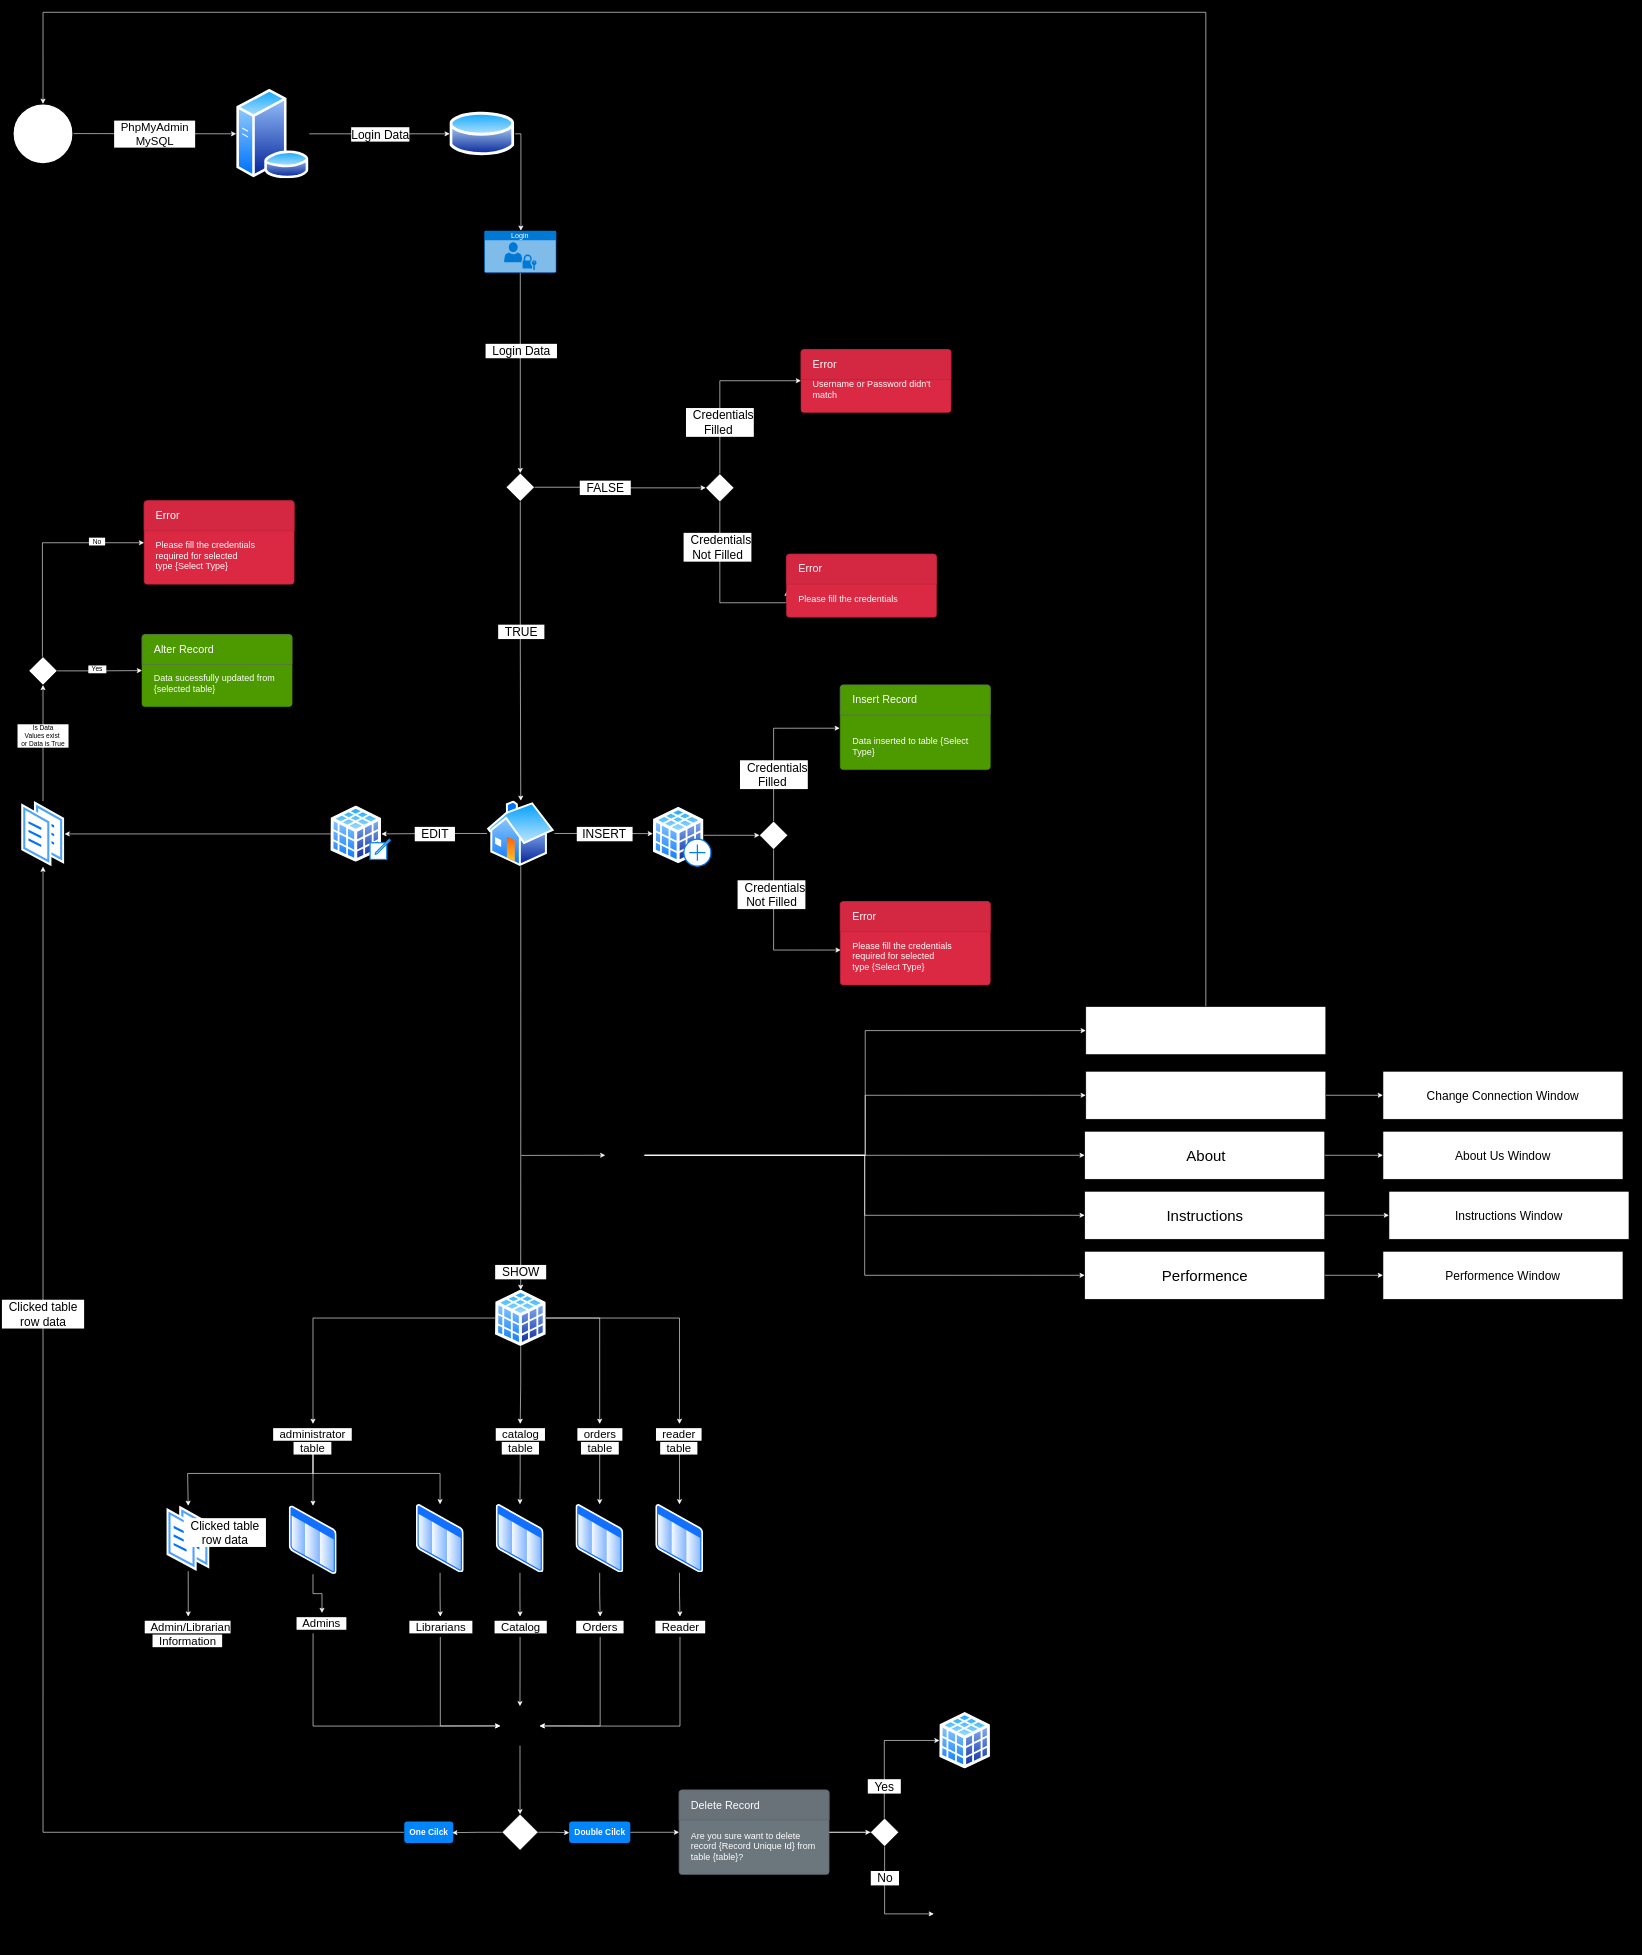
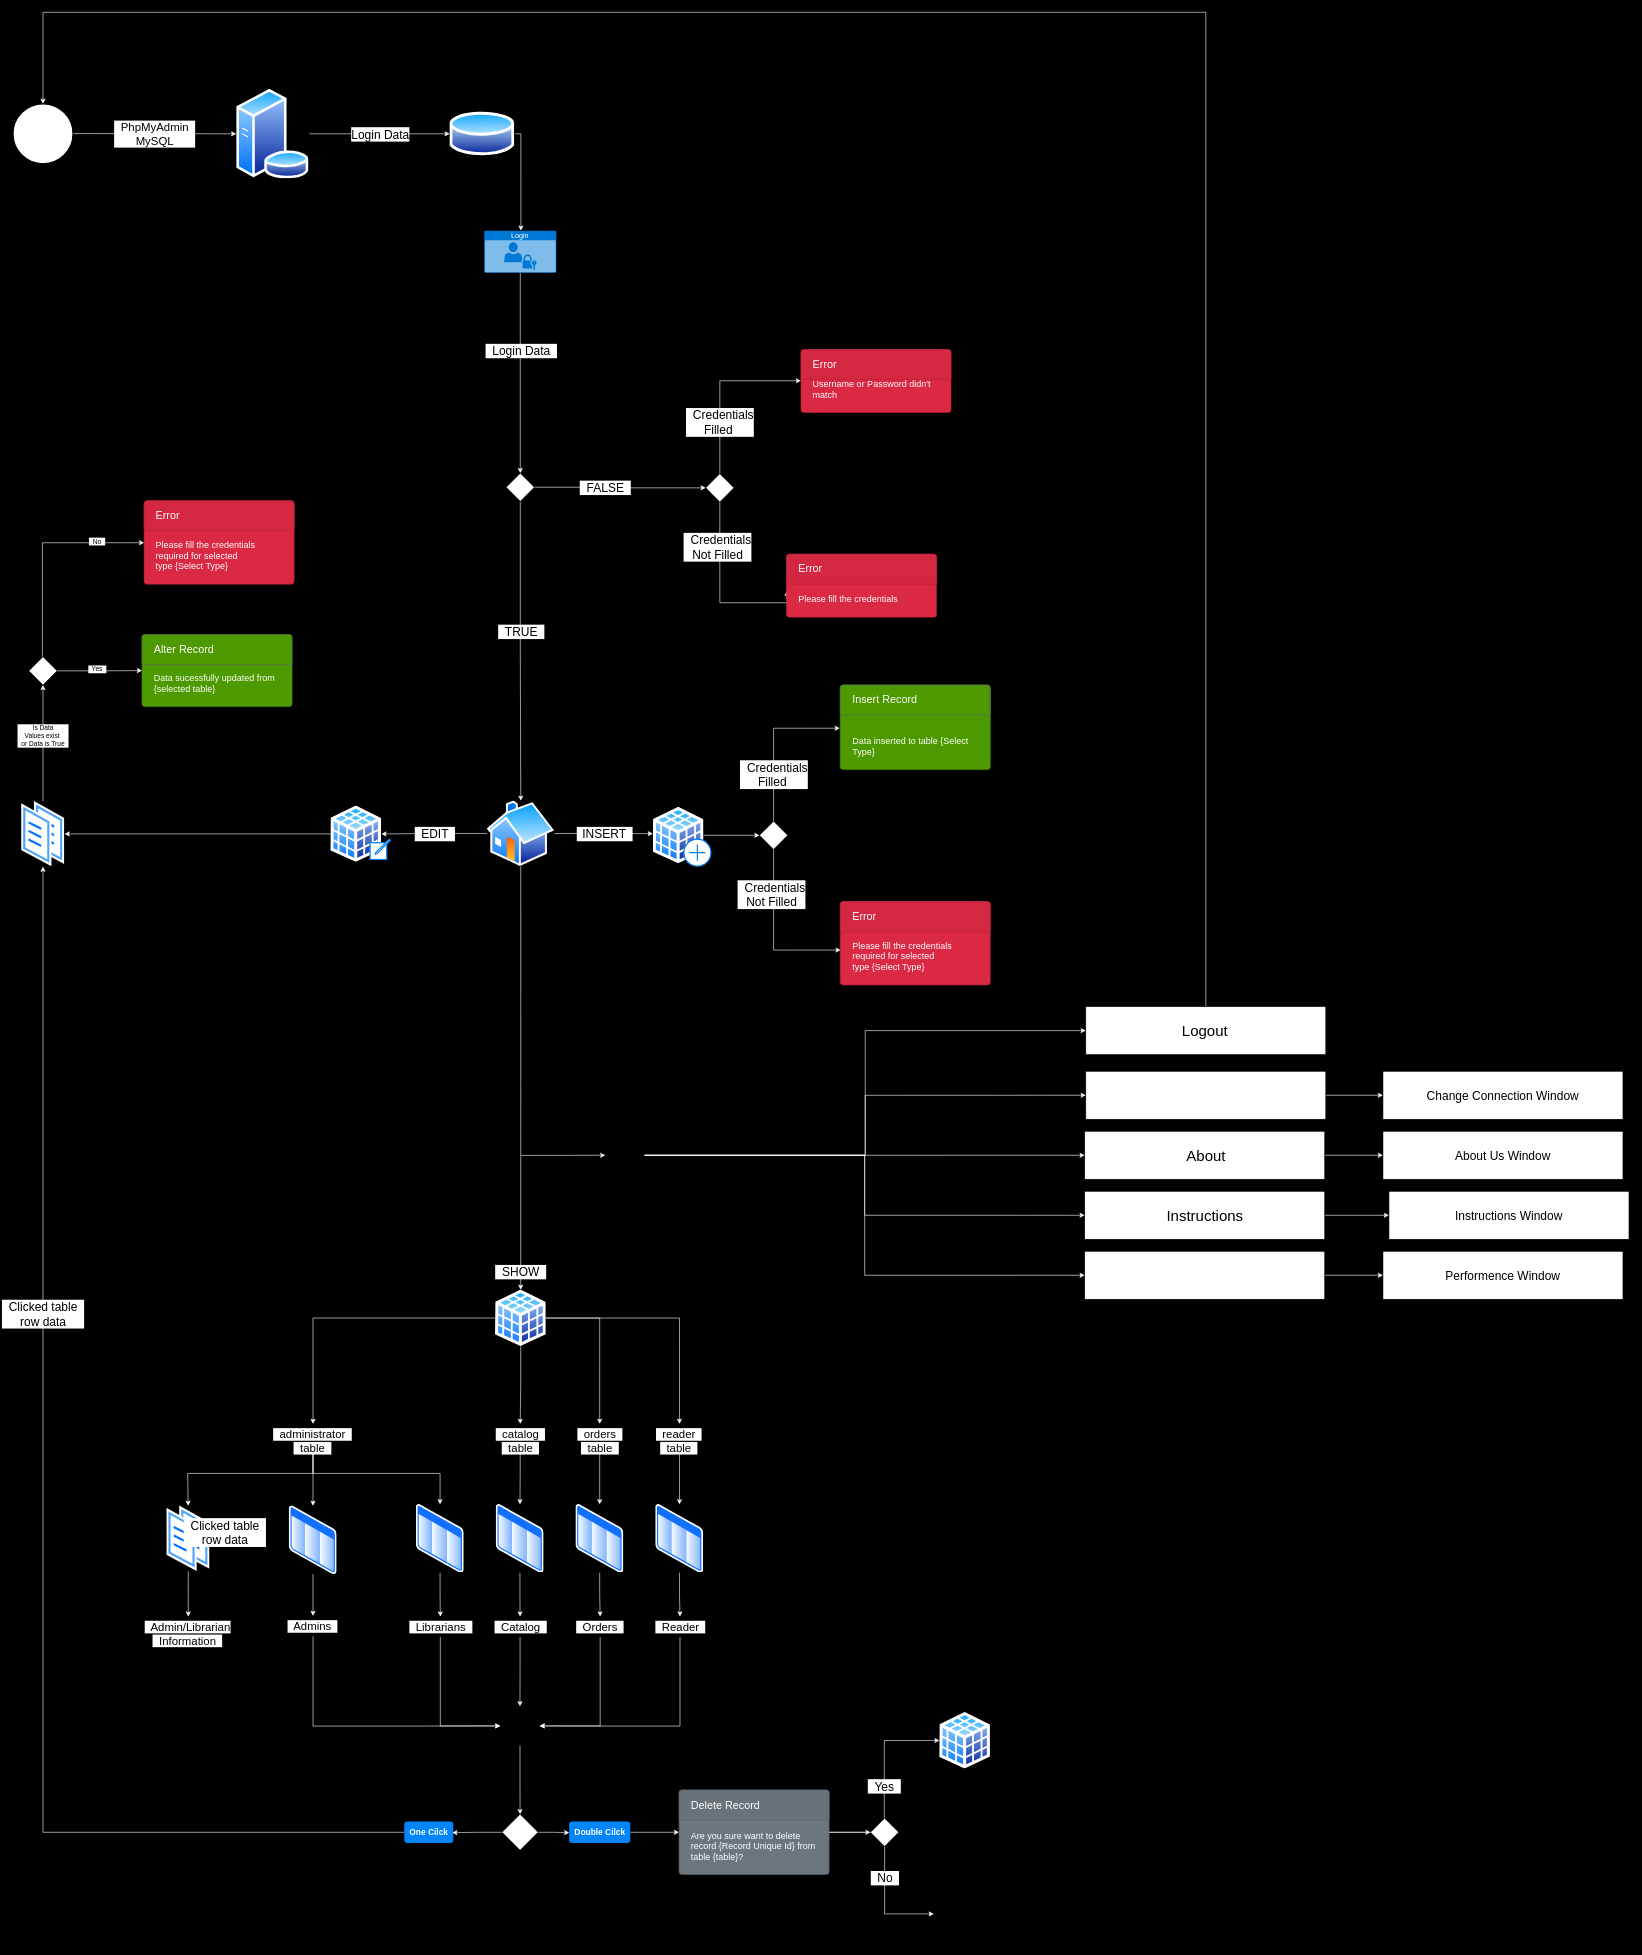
+ <mxCell id="131" value="&lt;font style=&quot;font-size: 25px;&quot;&gt;Logout&lt;/font&gt;" style="text;html=1;align=center;verticalAlign=middle;resizable=0;points=[];autosize=1;strokeColor=none;fillColor=none;" vertex="1" parent="1"><mxGeometry x="1957" y="1697" width="100" height="40" as="geometry" /></mxCell>
- <mxCell id="129" value="&lt;font style=&quot;font-size: 25px;&quot;&gt;Performence&lt;/font&gt;" style="text;html=1;align=center;verticalAlign=middle;resizable=0;points=[];autosize=1;strokeColor=none;fillColor=none;" vertex="1" parent="1"><mxGeometry x="1922" y="2104.75" width="170" height="40" as="geometry" /></mxCell>
- <mxCell id="21" value="&lt;div style=&quot;text-align: center;&quot;&gt;&lt;span style=&quot;font-size: 19px; background-color: rgb(255, 255, 255);&quot;&gt;&amp;nbsp; Admins&amp;nbsp;&amp;nbsp;&lt;/span&gt;&lt;/div&gt;" style="text;whiteSpace=wrap;html=1;" vertex="1" parent="1"><mxGeometry x="491.58" y="2687.5" width="88.65" height="34" as="geometry" /></mxCell>
+ <mxCell id="21" value="&lt;div style=&quot;text-align: center;&quot;&gt;&lt;span style=&quot;font-size: 19px; background-color: rgb(255, 255, 255);&quot;&gt;&amp;nbsp; Admins&amp;nbsp;&amp;nbsp;&lt;/span&gt;&lt;/div&gt;" style="text;whiteSpace=wrap;html=1;" vertex="1" parent="1"><mxGeometry x="476.58" y="2692.5" width="88.65" height="34" as="geometry" /></mxCell>
